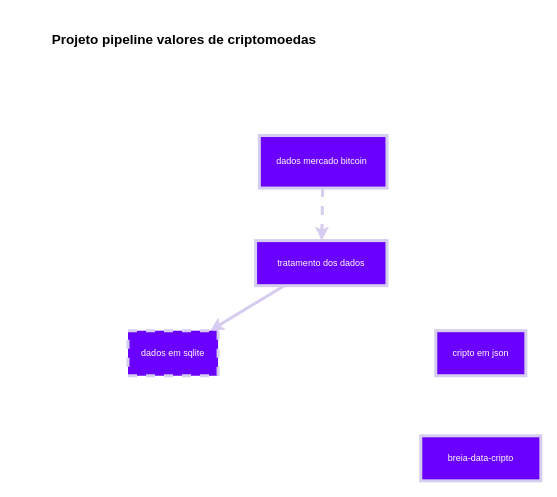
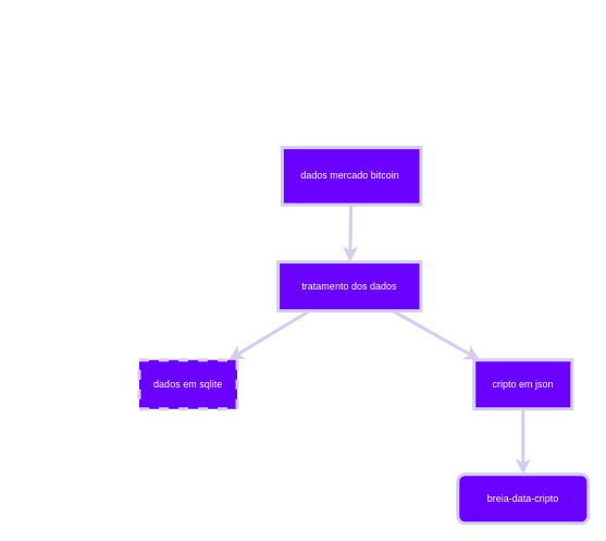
- <mxCell id="10" value="&lt;h1&gt;&lt;font style=&quot;font-size: 18px;&quot;&gt;Projeto pipeline valores de criptomoedas&lt;/font&gt;&lt;/h1&gt;" style="text;strokeColor=none;align=center;fillColor=none;html=1;verticalAlign=middle;whiteSpace=wrap;rounded=0;" vertex="1" parent="1"><mxGeometry x="20" y="20" width="450" height="60" as="geometry" /></mxCell>
- <mxCell id="2" value="" style="edgeStyle=none;html=1;strokeColor=#d5ccef;fillColor=#6a00ff;strokeWidth=4;shadow=0;dashed=1;" edge="1" parent="1" source="3" target="6"><mxGeometry relative="1" as="geometry" /></mxCell>
+ <mxCell id="2" value="" style="edgeStyle=none;html=1;strokeColor=#d5ccef;fillColor=#6a00ff;strokeWidth=4;shadow=0;" edge="1" parent="1" source="3" target="6"><mxGeometry relative="1" as="geometry" /></mxCell>
+ <mxCell id="4" value="" style="edgeStyle=none;html=1;strokeColor=#d5ccef;fillColor=#6a00ff;strokeWidth=4;shadow=0;" edge="1" parent="1" source="6" target="8"><mxGeometry relative="1" as="geometry" /></mxCell>
+ <mxCell id="7" value="" style="edgeStyle=none;html=1;fontSize=18;strokeColor=#d5ccef;fillColor=#6a00ff;strokeWidth=4;shadow=0;" edge="1" parent="1" source="8" target="11"><mxGeometry relative="1" as="geometry" /></mxCell>
- <mxCell id="11" value="breia-data-cripto" style="whiteSpace=wrap;html=1;strokeColor=#d5ccef;fillColor=#6a00ff;fontColor=#ffffff;strokeWidth=4;shadow=0;" vertex="1" parent="1"><mxGeometry x="560" y="580" width="160" height="60" as="geometry" /></mxCell>
+ <mxCell id="11" value="breia-data-cripto" style="whiteSpace=wrap;html=1;strokeColor=#d5ccef;fillColor=#6a00ff;fontColor=#ffffff;strokeWidth=4;shadow=0;rounded=1;" vertex="1" parent="1"><mxGeometry x="560" y="580" width="160" height="60" as="geometry" /></mxCell>
